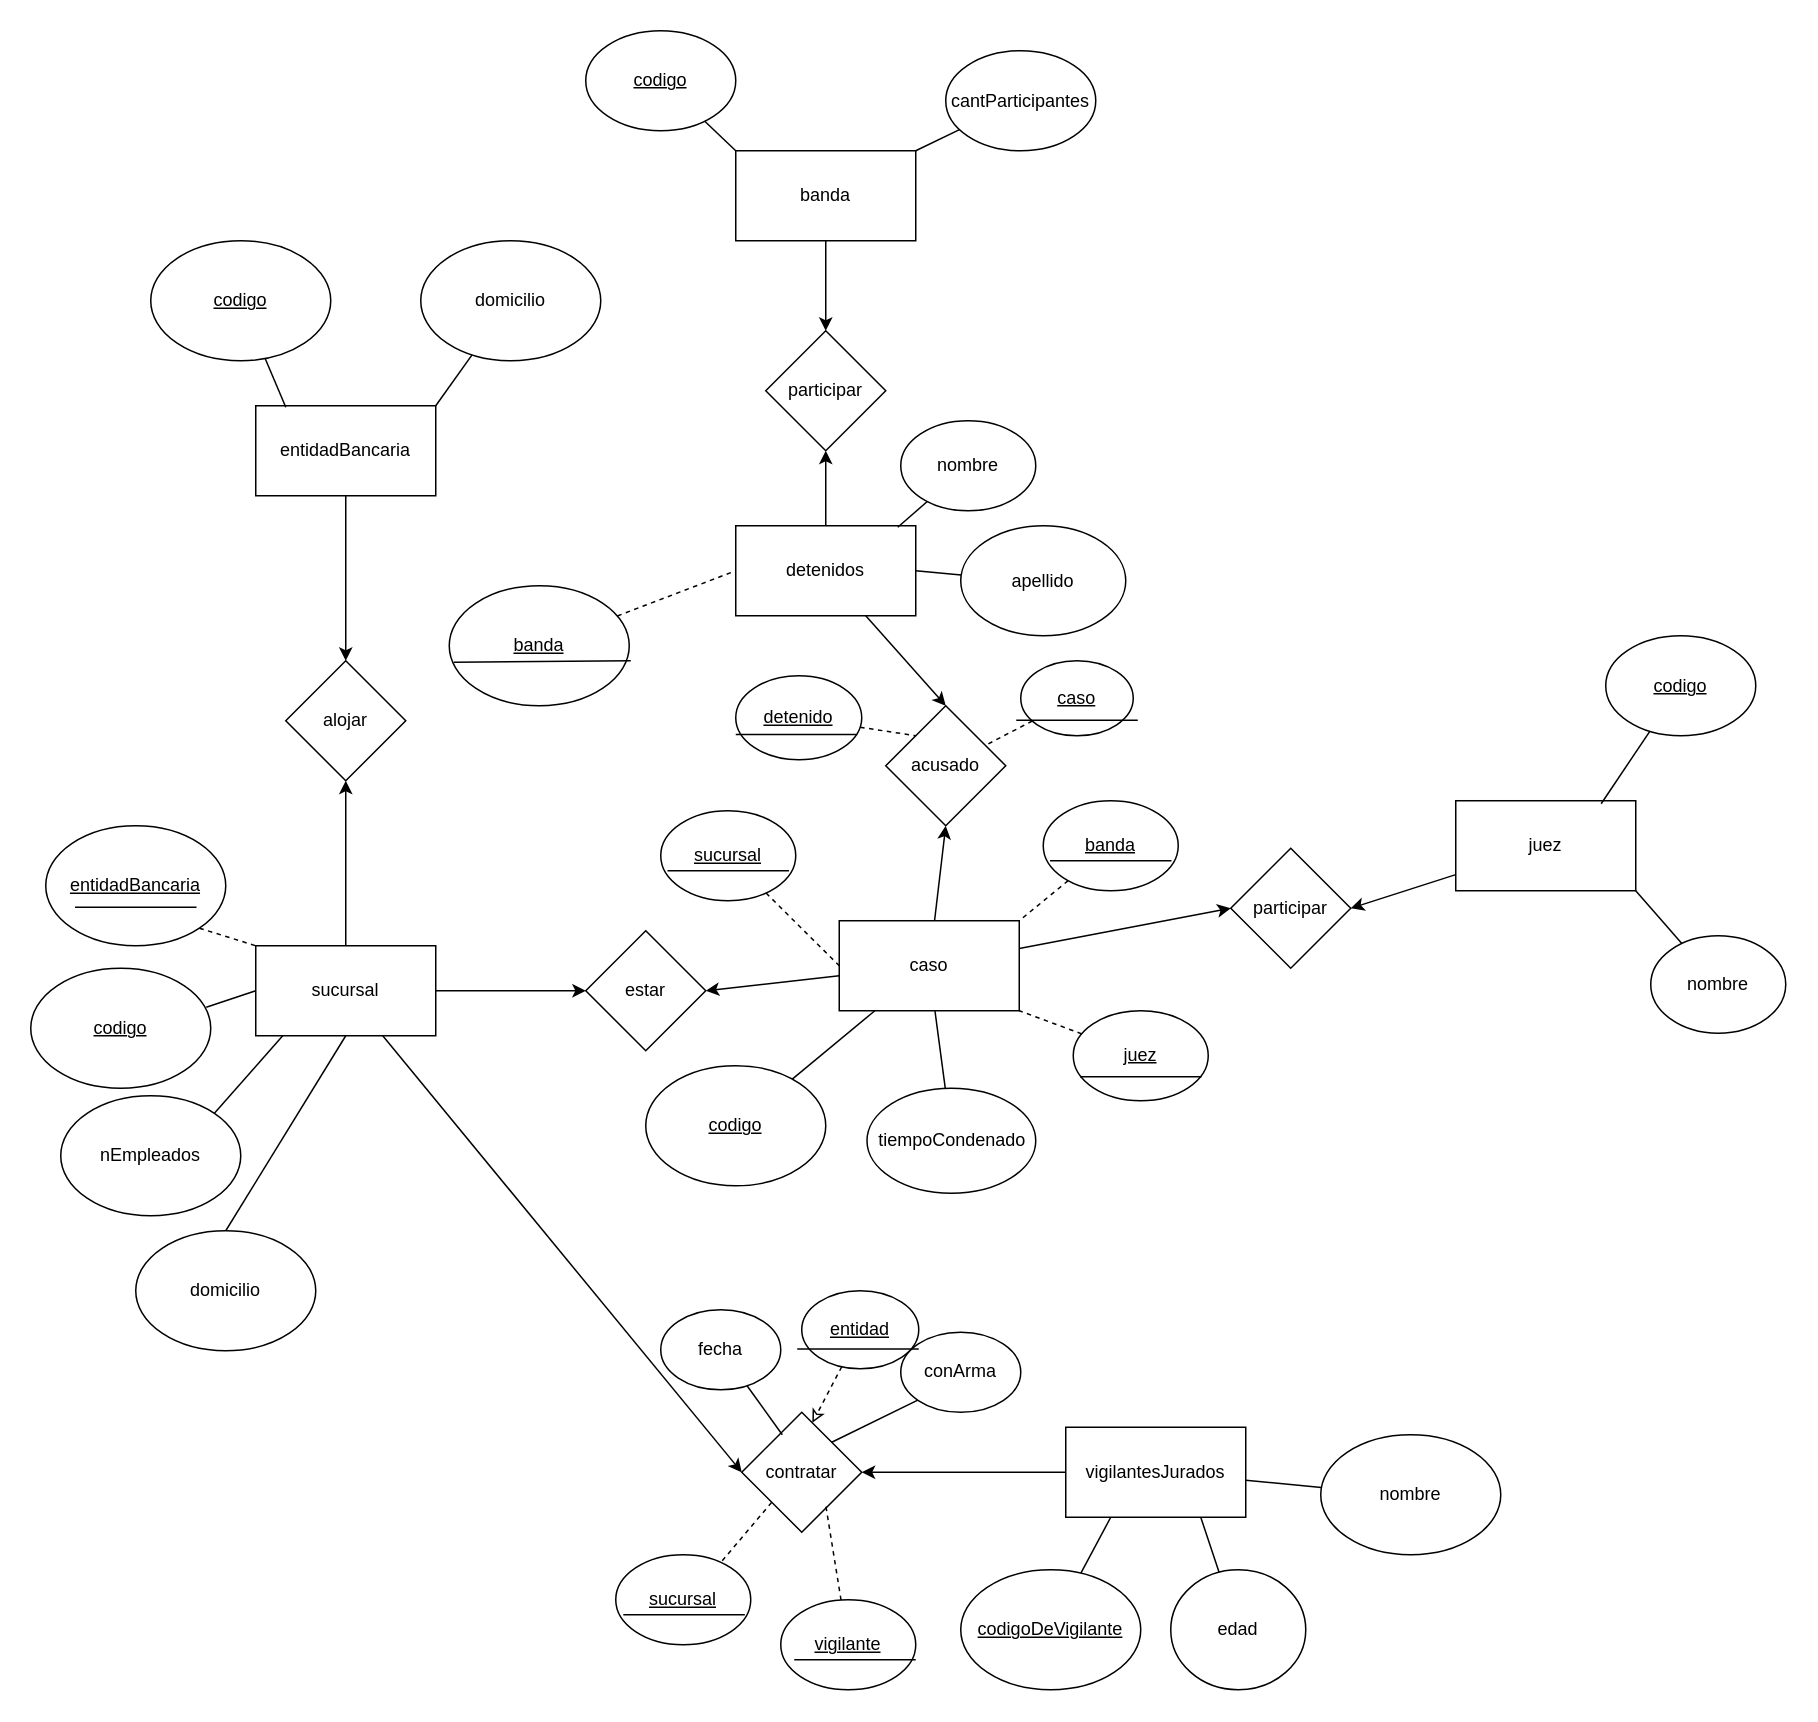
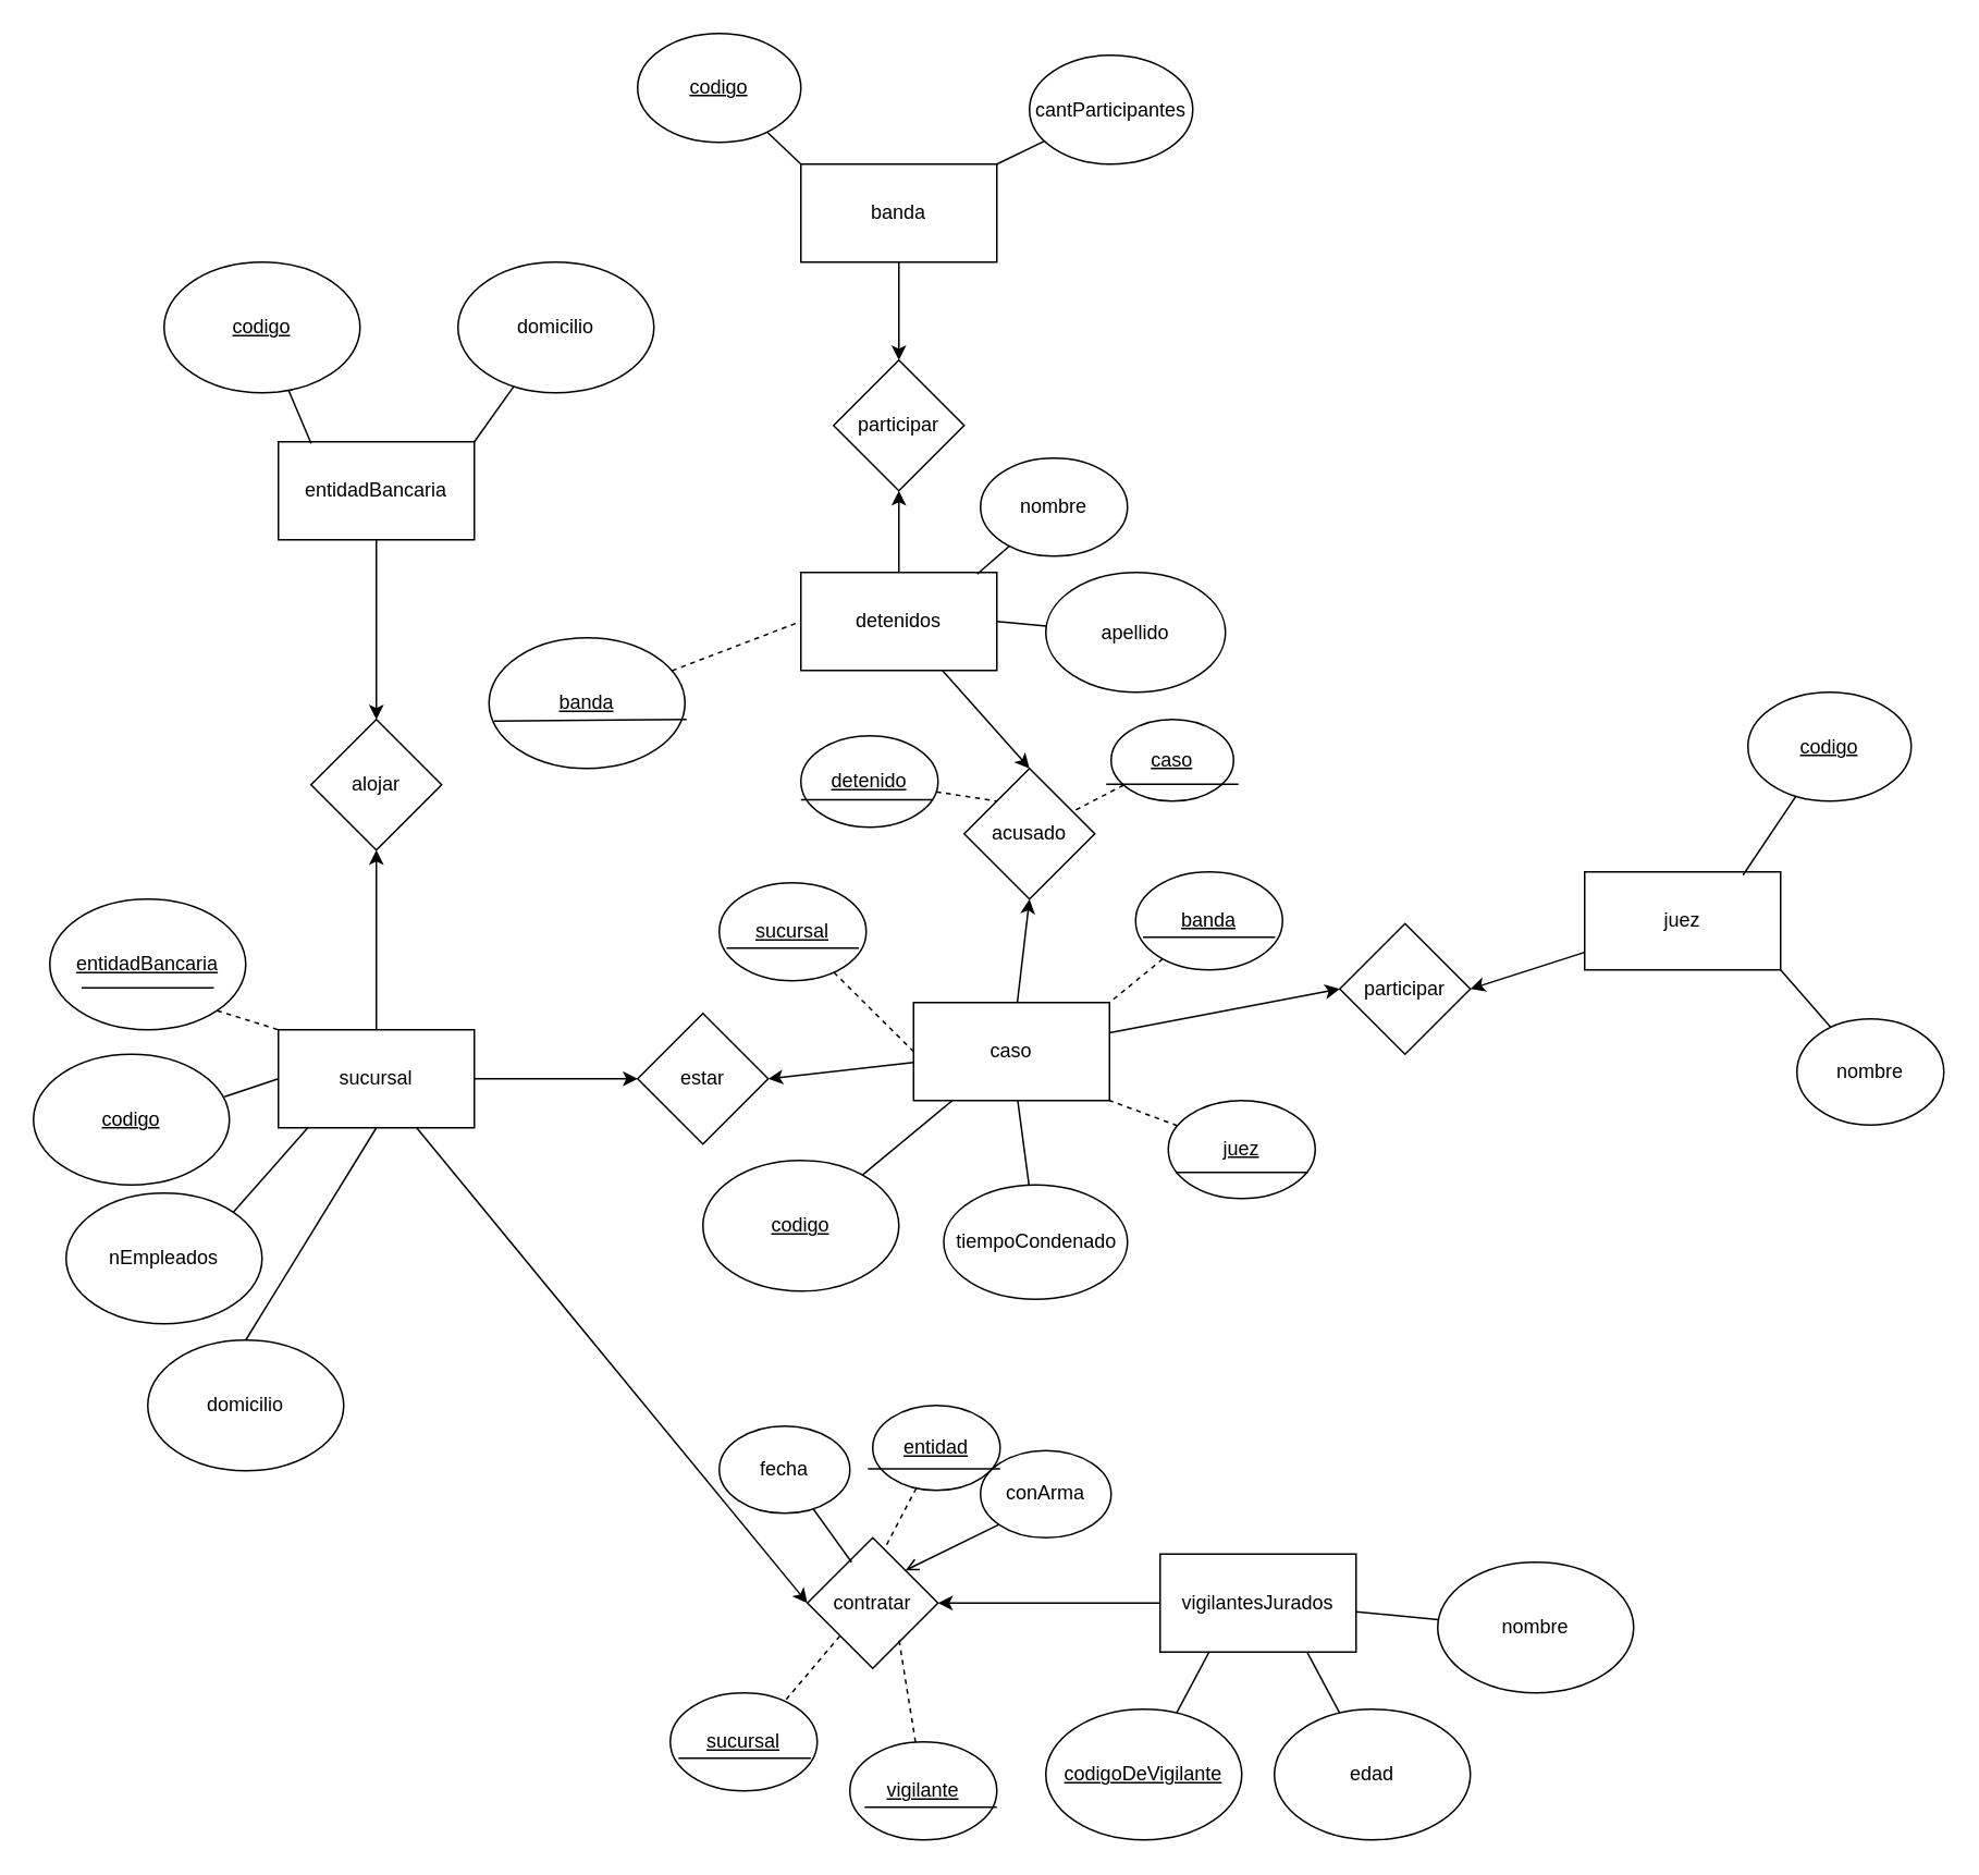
- <mxCell id="36" style="edgeStyle=none;rounded=0;orthogonalLoop=1;jettySize=auto;html=1;entryX=0.588;entryY=0.088;entryDx=0;entryDy=0;entryPerimeter=0;endArrow=classic;endFill=0;dashed=1;" edge="1" parent="1" source="37" target="27"><mxGeometry relative="1" as="geometry" /></mxCell>
+ <mxCell id="36" style="edgeStyle=none;rounded=0;orthogonalLoop=1;jettySize=auto;html=1;entryX=0.588;entryY=0.088;entryDx=0;entryDy=0;entryPerimeter=0;endArrow=none;endFill=0;dashed=1;" edge="1" parent="1" source="37" target="27"><mxGeometry relative="1" as="geometry" /></mxCell>
- <mxCell id="32" style="edgeStyle=none;rounded=0;orthogonalLoop=1;jettySize=auto;html=1;exitX=0;exitY=1;exitDx=0;exitDy=0;entryX=1;entryY=0;entryDx=0;entryDy=0;endArrow=none;endFill=0;" edge="1" parent="1" source="33" target="27"><mxGeometry relative="1" as="geometry" /></mxCell>
+ <mxCell id="32" style="edgeStyle=none;rounded=0;orthogonalLoop=1;jettySize=auto;html=1;exitX=0;exitY=1;exitDx=0;exitDy=0;entryX=1;entryY=0;entryDx=0;entryDy=0;endArrow=open;endFill=0;" edge="1" parent="1" source="33" target="27"><mxGeometry relative="1" as="geometry" /></mxCell>
- <mxCell id="26" value="edad" style="ellipse;whiteSpace=wrap;html=1;" vertex="1" parent="1"><mxGeometry x="780" y="1046" width="90" height="80" as="geometry" /></mxCell>
+ <mxCell id="26" value="edad" style="ellipse;whiteSpace=wrap;html=1;" vertex="1" parent="1"><mxGeometry x="780" y="1046" width="120" height="80" as="geometry" /></mxCell>
